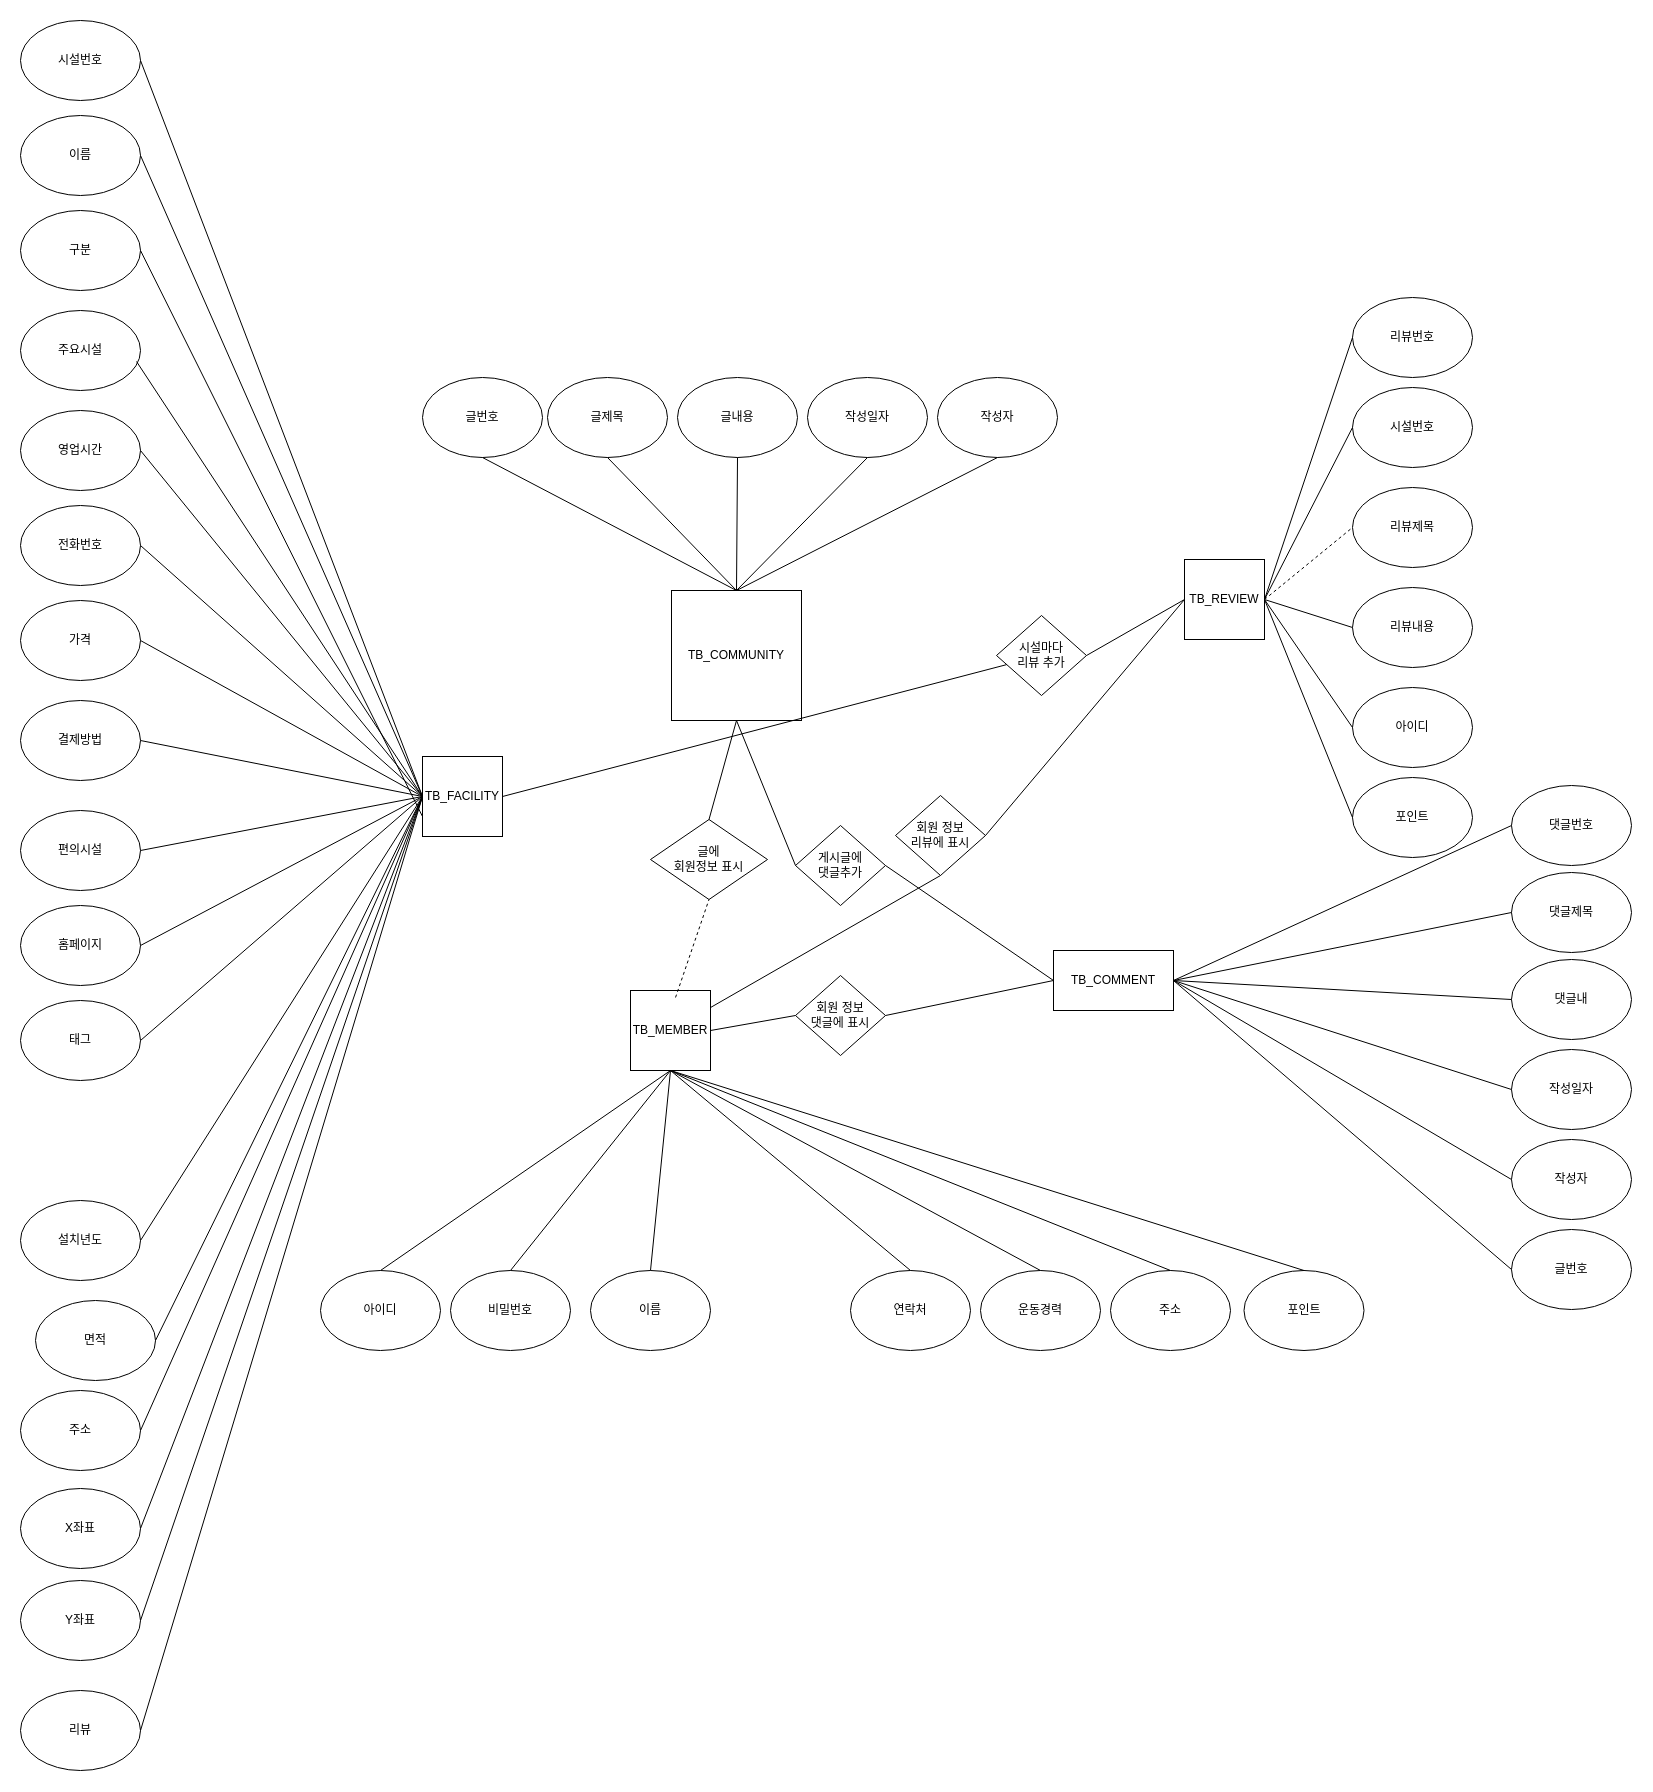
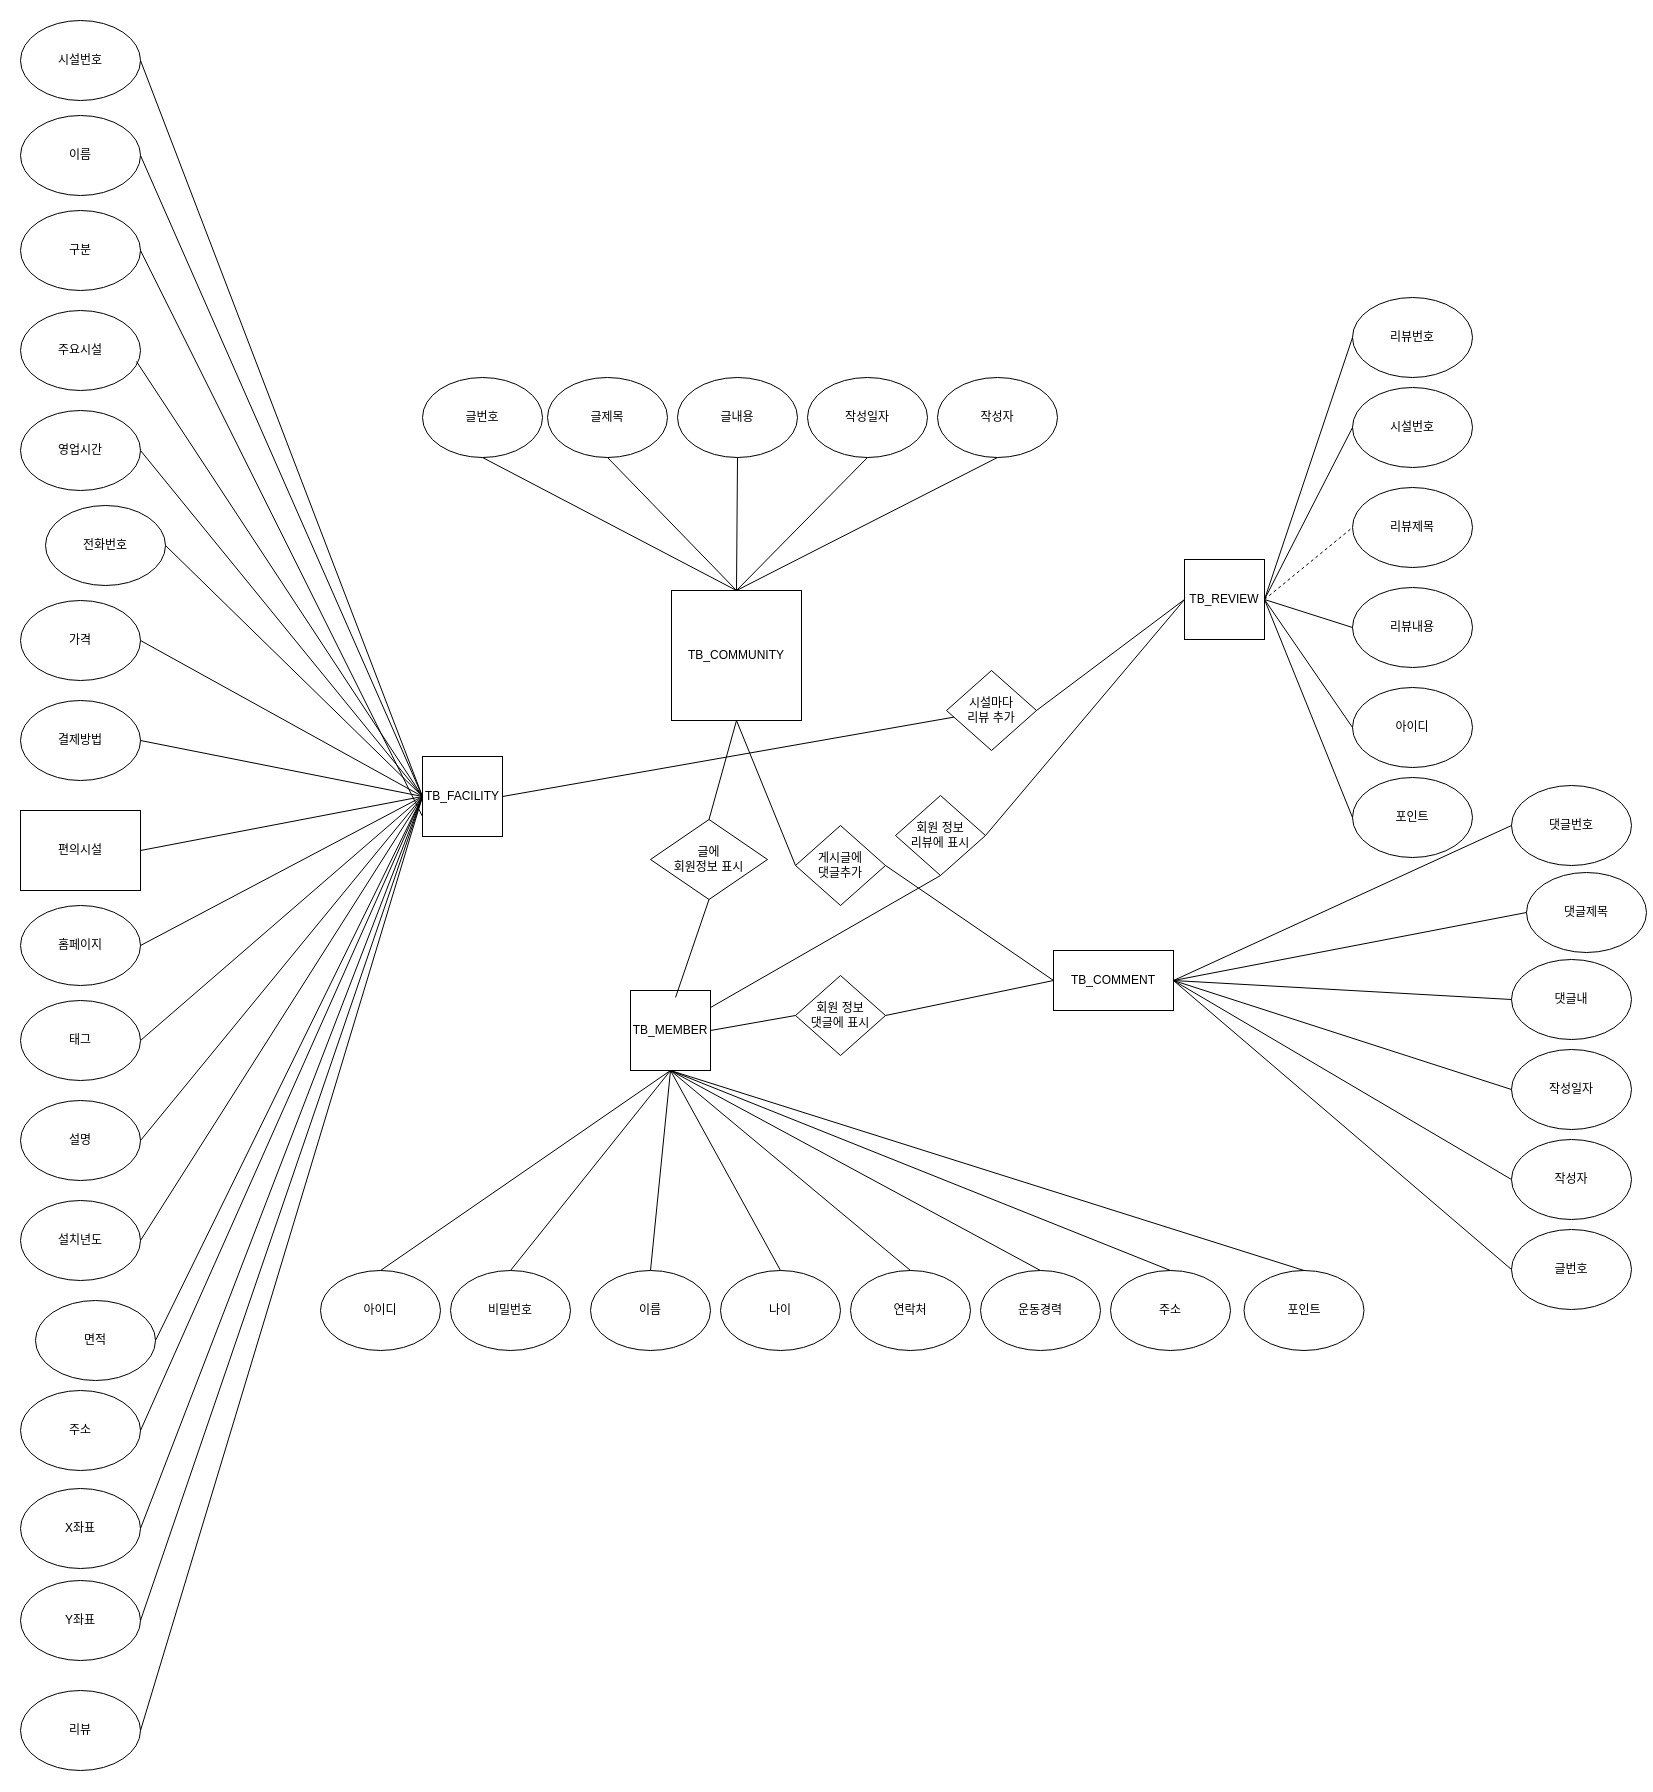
- <mxCell id="13" value="전화번호" style="ellipse;whiteSpace=wrap;html=1;" parent="1" vertex="1"><mxGeometry x="20" y="505" width="120" height="80" as="geometry" /></mxCell>
+ <mxCell id="13" value="전화번호" style="ellipse;whiteSpace=wrap;html=1;" parent="1" vertex="1"><mxGeometry x="45" y="505" width="120" height="80" as="geometry" /></mxCell>
- <mxCell id="81" value="시설마다&lt;br&gt;리뷰 추가" style="rhombus;whiteSpace=wrap;html=1;" parent="1" vertex="1"><mxGeometry x="996" y="615" width="90" height="80" as="geometry" /></mxCell>
+ <mxCell id="81" value="시설마다&lt;br&gt;리뷰 추가" style="rhombus;whiteSpace=wrap;html=1;" parent="1" vertex="1"><mxGeometry x="946" y="670" width="90" height="80" as="geometry" /></mxCell>
- <mxCell id="15" value="편의시설" style="ellipse;whiteSpace=wrap;html=1;" parent="1" vertex="1"><mxGeometry x="20" y="810" width="120" height="80" as="geometry" /></mxCell>
+ <mxCell id="15" value="편의시설" style="whiteSpace=wrap;html=1;rounded=0;" parent="1" vertex="1"><mxGeometry x="20" y="810" width="120" height="80" as="geometry" /></mxCell>
- <mxCell id="98" value="댓글제목" style="ellipse;whiteSpace=wrap;html=1;" parent="1" vertex="1"><mxGeometry x="1511" y="872" width="120" height="80" as="geometry" /></mxCell>
+ <mxCell id="98" value="댓글제목" style="ellipse;whiteSpace=wrap;html=1;" parent="1" vertex="1"><mxGeometry x="1526" y="872" width="120" height="80" as="geometry" /></mxCell>
- <mxCell id="88" value="" style="endArrow=none;html=1;rounded=0;exitX=0.563;exitY=0.087;exitDx=0;exitDy=0;exitPerimeter=0;entryX=0.5;entryY=1;entryDx=0;entryDy=0;dashed=1;" parent="1" source="53" target="87" edge="1"><mxGeometry width="50" height="50" relative="1" as="geometry"><mxPoint x="456" y="950" as="sourcePoint" /><mxPoint x="506" y="906" as="targetPoint" /></mxGeometry></mxCell>
+ <mxCell id="88" value="" style="endArrow=none;html=1;rounded=0;exitX=0.563;exitY=0.087;exitDx=0;exitDy=0;exitPerimeter=0;entryX=0.5;entryY=1;entryDx=0;entryDy=0;" parent="1" source="53" target="87" edge="1"><mxGeometry width="50" height="50" relative="1" as="geometry"><mxPoint x="456" y="950" as="sourcePoint" /><mxPoint x="506" y="906" as="targetPoint" /></mxGeometry></mxCell>
+ <mxCell id="32" value="" style="endArrow=none;html=1;rounded=0;exitX=1;exitY=0.5;exitDx=0;exitDy=0;entryX=0;entryY=0.5;entryDx=0;entryDy=0;" parent="1" source="18" target="3" edge="1"><mxGeometry width="50" height="50" relative="1" as="geometry"><mxPoint x="153.96" y="1078.96" as="sourcePoint" /><mxPoint x="493.96" y="1328.96" as="targetPoint" /></mxGeometry></mxCell>
+ <mxCell id="18" value="설명" style="ellipse;whiteSpace=wrap;html=1;" parent="1" vertex="1"><mxGeometry x="20" y="1100" width="120" height="80" as="geometry" /></mxCell>
+ <mxCell id="65" value="" style="endArrow=none;html=1;rounded=0;entryX=0.5;entryY=1;entryDx=0;entryDy=0;exitX=0.5;exitY=0;exitDx=0;exitDy=0;" parent="1" source="59" target="53" edge="1"><mxGeometry width="50" height="50" relative="1" as="geometry"><mxPoint x="670" y="1540" as="sourcePoint" /><mxPoint x="720" y="1490" as="targetPoint" /></mxGeometry></mxCell>
+ <mxCell id="59" value="나이" style="ellipse;whiteSpace=wrap;html=1;" parent="1" vertex="1"><mxGeometry x="720" y="1270" width="120" height="80" as="geometry" /></mxCell>
